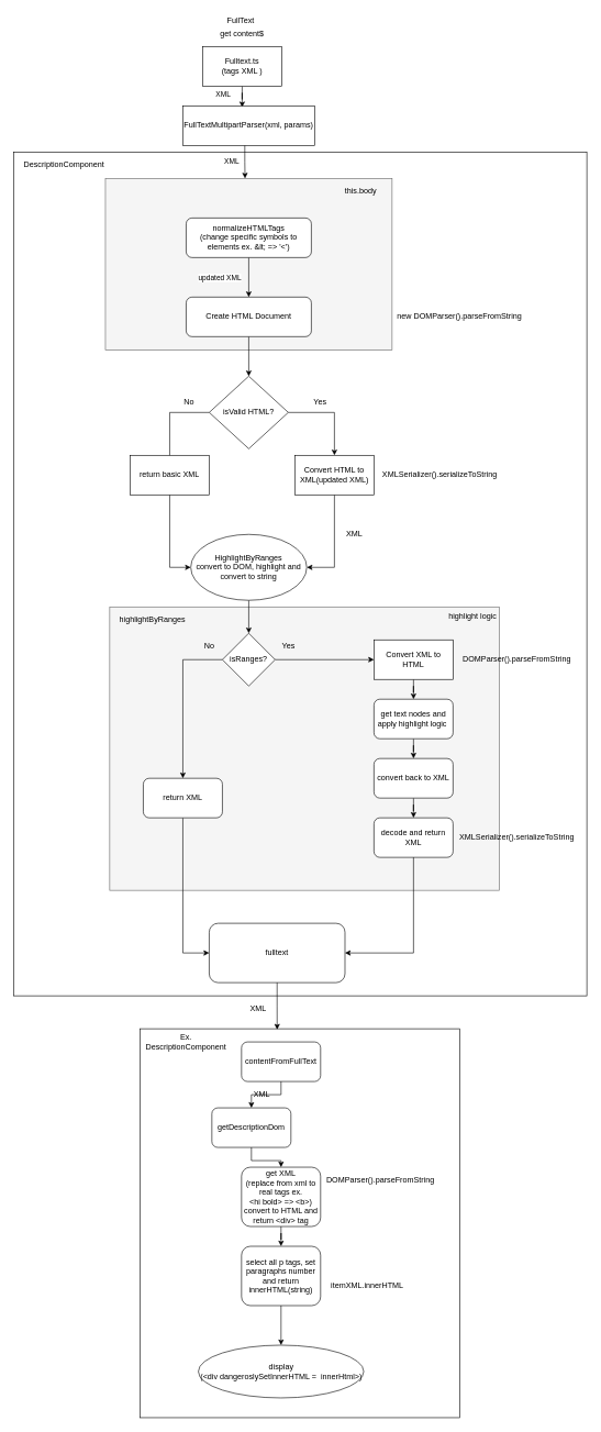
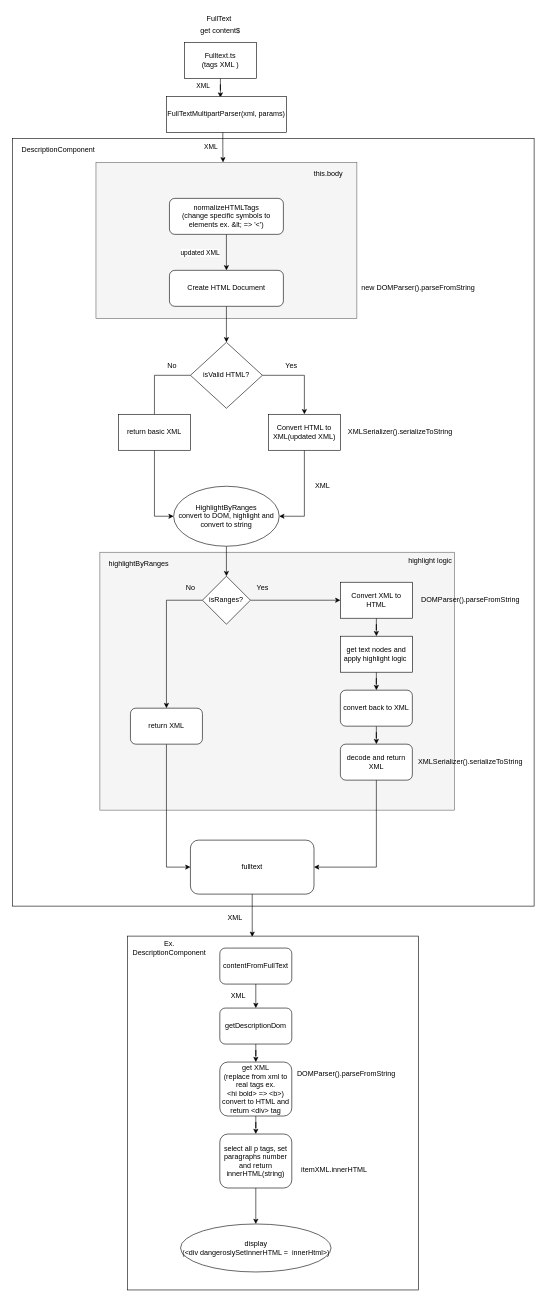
- <mxCell id="40" value="get text nodes and apply highlight logic&amp;nbsp;" style="rounded=1;whiteSpace=wrap;html=1;" vertex="1" parent="1"><mxGeometry x="567" y="1060" width="120" height="60" as="geometry" /></mxCell>
+ <mxCell id="40" value="get text nodes and apply highlight logic&amp;nbsp;" style="whiteSpace=wrap;html=1;rounded=0;" vertex="1" parent="1"><mxGeometry x="567" y="1060" width="120" height="60" as="geometry" /></mxCell>
- <mxCell id="52" value="getDescriptionDom" style="rounded=1;whiteSpace=wrap;html=1;" vertex="1" parent="1"><mxGeometry x="321" y="1680" width="120" height="60" as="geometry" /></mxCell>
+ <mxCell id="52" value="getDescriptionDom" style="rounded=1;whiteSpace=wrap;html=1;" vertex="1" parent="1"><mxGeometry x="366" y="1680" width="120" height="60" as="geometry" /></mxCell>
